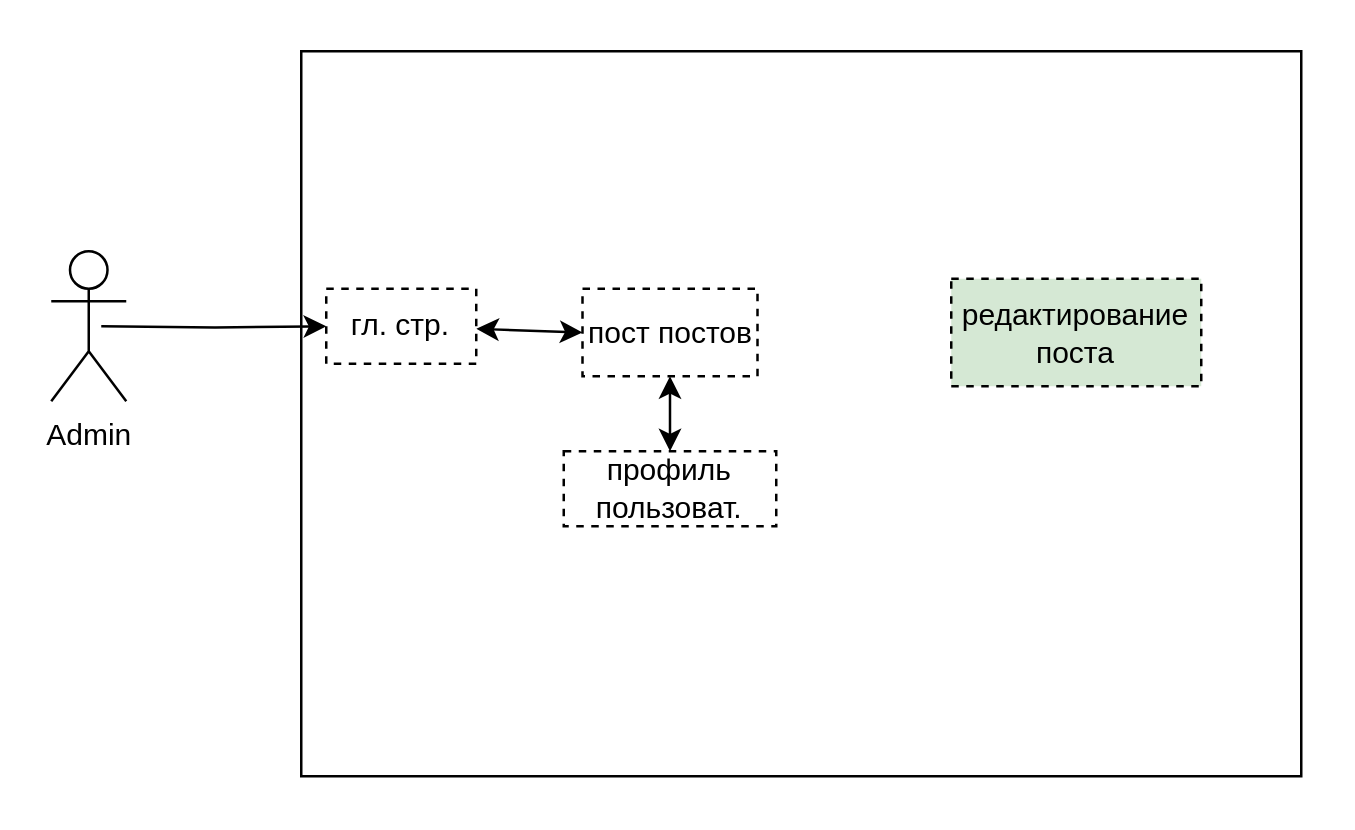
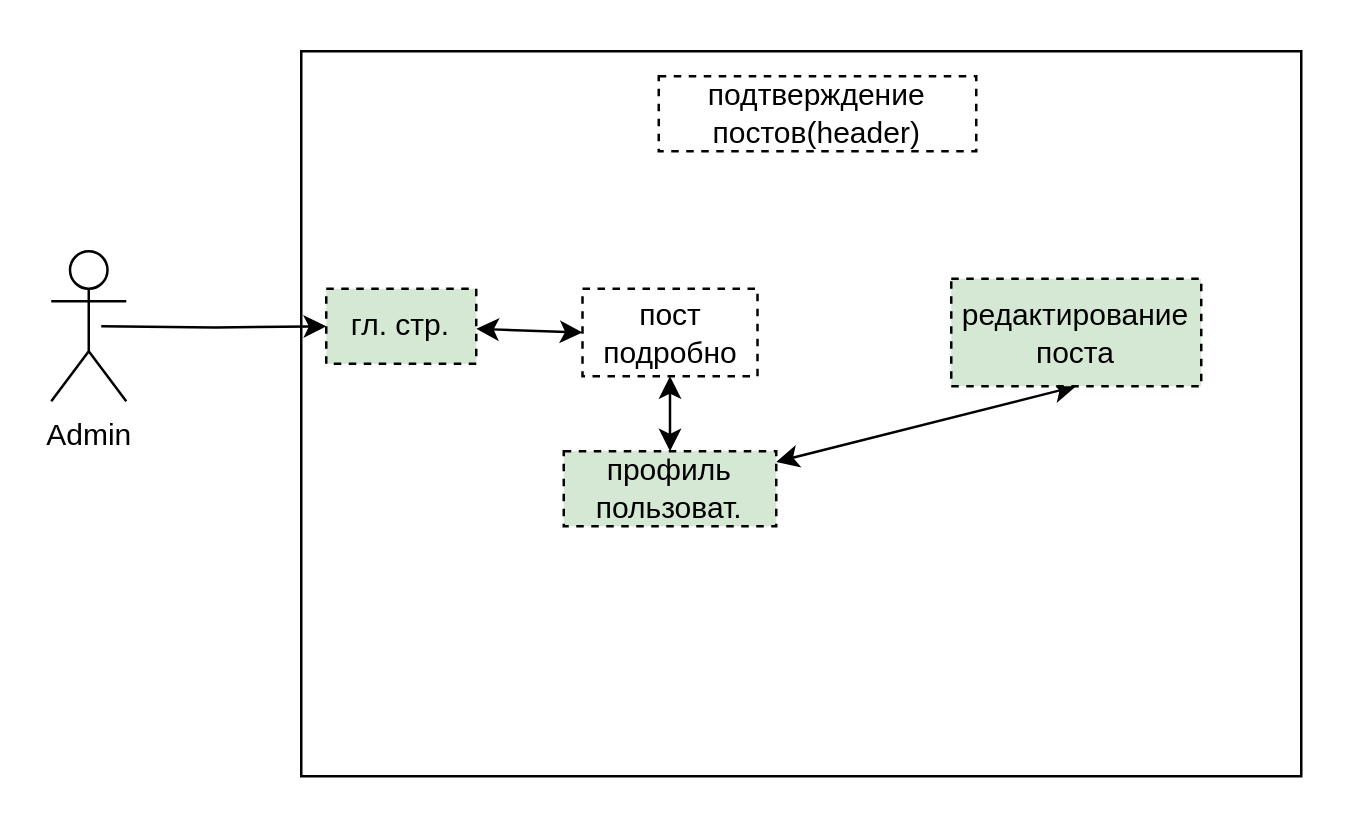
+ <mxCell id="12" value="подтверждение постов(header)" style="rounded=0;whiteSpace=wrap;html=1;dashed=1;" parent="1" vertex="1"><mxGeometry x="263" y="30" width="127" height="30" as="geometry" /></mxCell>
- <mxCell id="6" value="гл. стр." style="rounded=0;whiteSpace=wrap;html=1;dashed=1;rotation=0;" parent="1" vertex="1"><mxGeometry x="130" y="115" width="60" height="30" as="geometry" /></mxCell>
+ <mxCell id="6" value="гл. стр." style="rounded=0;whiteSpace=wrap;html=1;dashed=1;rotation=0;fillColor=#d5e8d4;" parent="1" vertex="1"><mxGeometry x="130" y="115" width="60" height="30" as="geometry" /></mxCell>
- <mxCell id="8" value="пост постов" style="rounded=0;whiteSpace=wrap;html=1;dashed=1;" parent="1" vertex="1"><mxGeometry x="232.5" y="115" width="70" height="35" as="geometry" /></mxCell>
+ <mxCell id="8" value="пост подробно" style="rounded=0;whiteSpace=wrap;html=1;dashed=1;" parent="1" vertex="1"><mxGeometry x="232.5" y="115" width="70" height="35" as="geometry" /></mxCell>
+ <mxCell id="9" style="rounded=0;orthogonalLoop=1;jettySize=auto;html=1;entryX=0.5;entryY=1;entryDx=0;entryDy=0;startArrow=classic;startFill=1;" parent="1" source="10" target="11" edge="1"><mxGeometry relative="1" as="geometry" /></mxCell>
- <mxCell id="10" value="профиль пользоват." style="rounded=0;whiteSpace=wrap;html=1;dashed=1;" parent="1" vertex="1"><mxGeometry x="225" y="180" width="85" height="30" as="geometry" /></mxCell>
+ <mxCell id="10" value="профиль пользоват." style="rounded=0;whiteSpace=wrap;html=1;dashed=1;fillColor=#d5e8d4;" parent="1" vertex="1"><mxGeometry x="225" y="180" width="85" height="30" as="geometry" /></mxCell>
